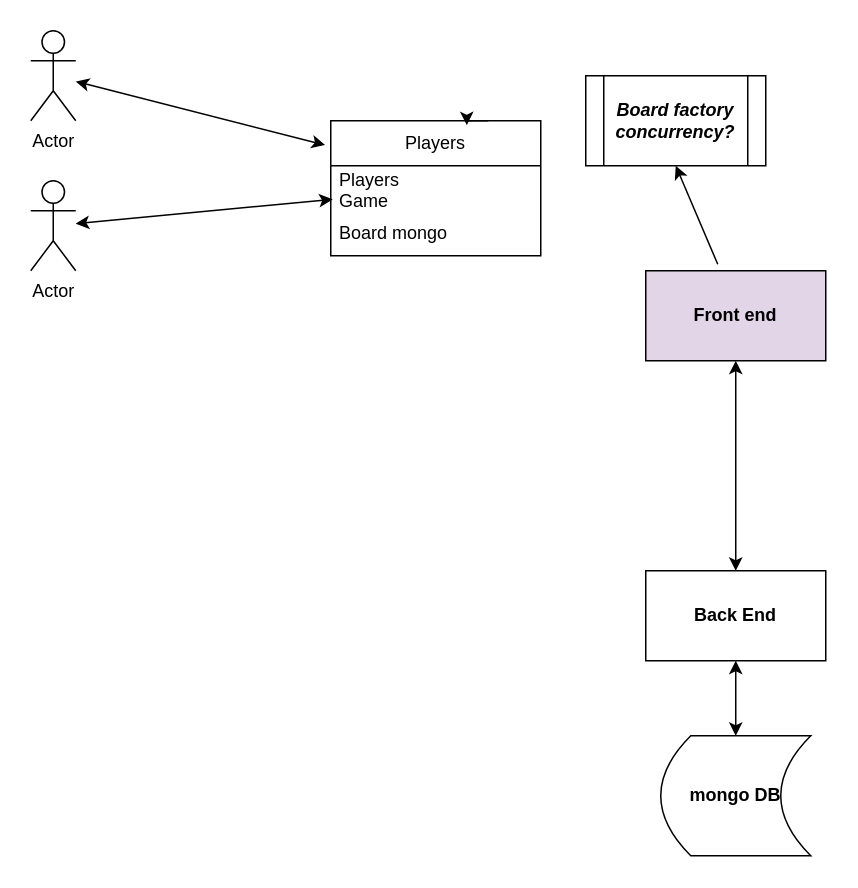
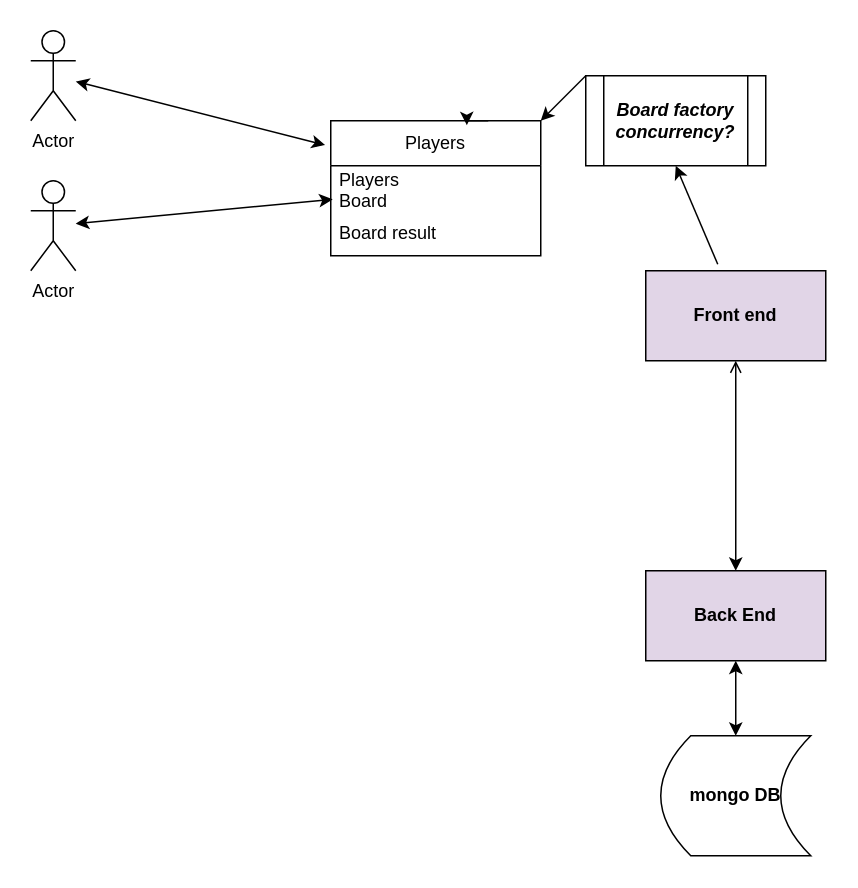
+ <mxCell id="14" value="" style="endArrow=classic;html=1;rounded=0;exitX=0;exitY=0;exitDx=0;exitDy=0;entryX=1;entryY=0;entryDx=0;entryDy=0;" edge="1" parent="1" source="3" target="10"><mxGeometry width="50" height="50" relative="1" as="geometry"><mxPoint x="310" y="380" as="sourcePoint" /><mxPoint x="360" y="330" as="targetPoint" /></mxGeometry></mxCell>
- <mxCell id="11" value="Players&lt;div&gt;Game&amp;nbsp;&lt;/div&gt;" style="text;strokeColor=none;fillColor=none;align=left;verticalAlign=middle;spacingLeft=4;spacingRight=4;overflow=hidden;points=[[0,0.5],[1,0.5]];portConstraint=eastwest;rotatable=0;whiteSpace=wrap;html=1;" vertex="1" parent="10"><mxGeometry y="30" width="140" height="30" as="geometry" /></mxCell>
+ <mxCell id="11" value="Players&lt;div&gt;Board&amp;nbsp;&lt;/div&gt;" style="text;strokeColor=none;fillColor=none;align=left;verticalAlign=middle;spacingLeft=4;spacingRight=4;overflow=hidden;points=[[0,0.5],[1,0.5]];portConstraint=eastwest;rotatable=0;whiteSpace=wrap;html=1;" vertex="1" parent="10"><mxGeometry y="30" width="140" height="30" as="geometry" /></mxCell>
- <mxCell id="12" value="Board mongo" style="text;strokeColor=none;fillColor=none;align=left;verticalAlign=middle;spacingLeft=4;spacingRight=4;overflow=hidden;points=[[0,0.5],[1,0.5]];portConstraint=eastwest;rotatable=0;whiteSpace=wrap;html=1;" vertex="1" parent="10"><mxGeometry y="60" width="140" height="30" as="geometry" /></mxCell>
+ <mxCell id="12" value="Board result" style="text;strokeColor=none;fillColor=none;align=left;verticalAlign=middle;spacingLeft=4;spacingRight=4;overflow=hidden;points=[[0,0.5],[1,0.5]];portConstraint=eastwest;rotatable=0;whiteSpace=wrap;html=1;" vertex="1" parent="10"><mxGeometry y="60" width="140" height="30" as="geometry" /></mxCell>
- <mxCell id="9" value="" style="endArrow=classic;startArrow=classic;html=1;rounded=0;entryX=0.5;entryY=1;entryDx=0;entryDy=0;exitX=0.5;exitY=0;exitDx=0;exitDy=0;" edge="1" parent="1" source="5" target="2"><mxGeometry width="50" height="50" relative="1" as="geometry"><mxPoint x="310" y="400" as="sourcePoint" /><mxPoint x="360" y="350" as="targetPoint" /></mxGeometry></mxCell>
+ <mxCell id="9" value="" style="endArrow=open;startArrow=classic;html=1;rounded=0;entryX=0.5;entryY=1;entryDx=0;entryDy=0;exitX=0.5;exitY=0;exitDx=0;exitDy=0;" edge="1" parent="1" source="5" target="2"><mxGeometry width="50" height="50" relative="1" as="geometry"><mxPoint x="310" y="400" as="sourcePoint" /><mxPoint x="360" y="350" as="targetPoint" /></mxGeometry></mxCell>
- <mxCell id="5" value="Back End" style="rounded=0;whiteSpace=wrap;html=1;fontStyle=1" vertex="1" parent="1"><mxGeometry x="430" y="380" width="120" height="60" as="geometry" /></mxCell>
+ <mxCell id="5" value="Back End" style="rounded=0;whiteSpace=wrap;html=1;fontStyle=1;fillColor=#e1d5e7;" vertex="1" parent="1"><mxGeometry x="430" y="380" width="120" height="60" as="geometry" /></mxCell>
